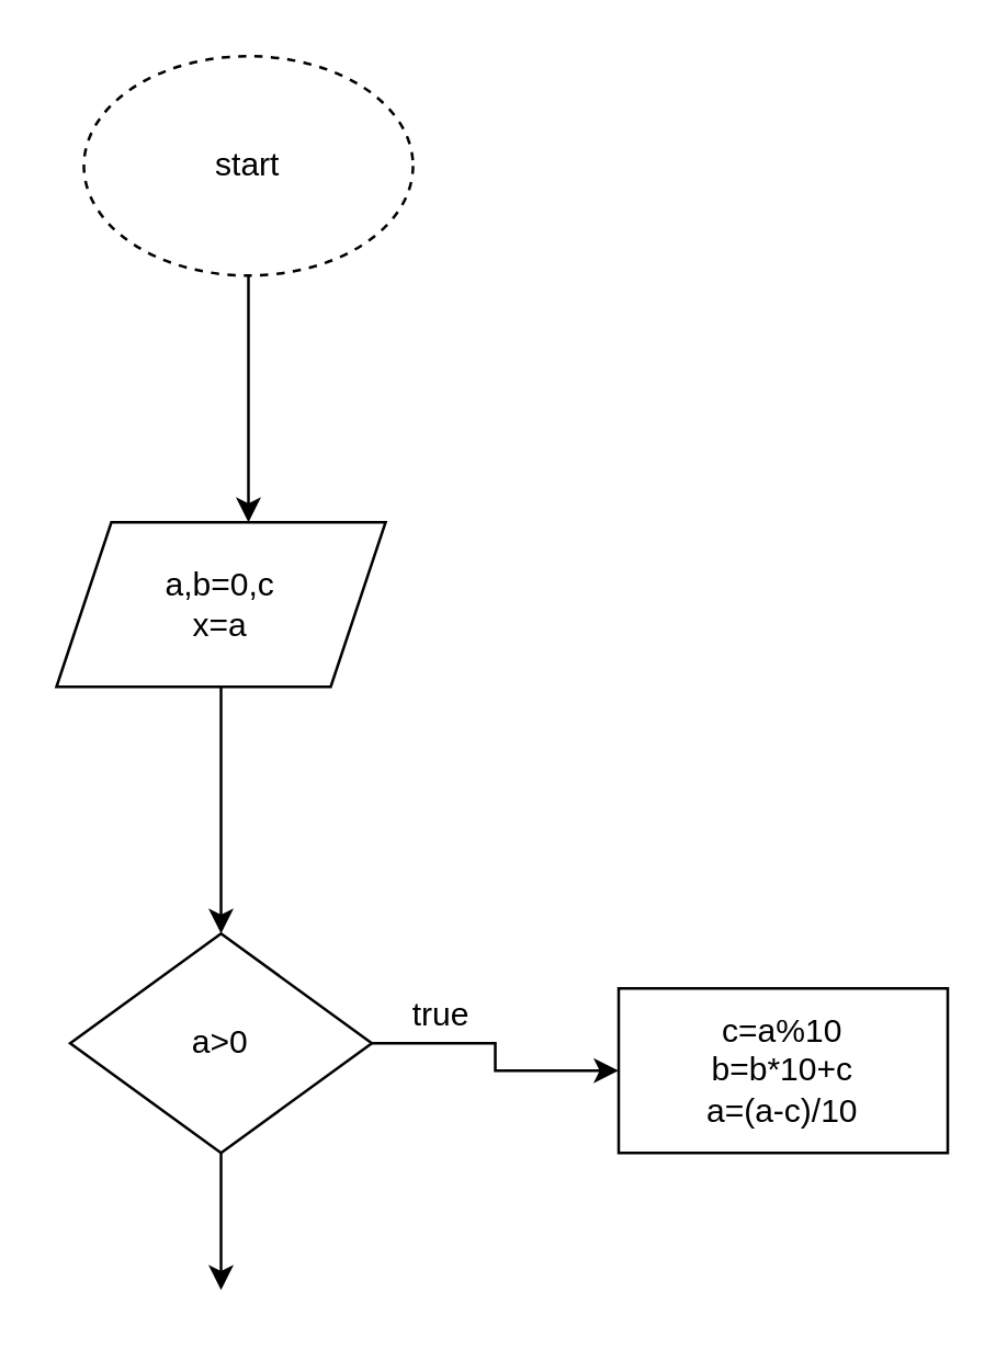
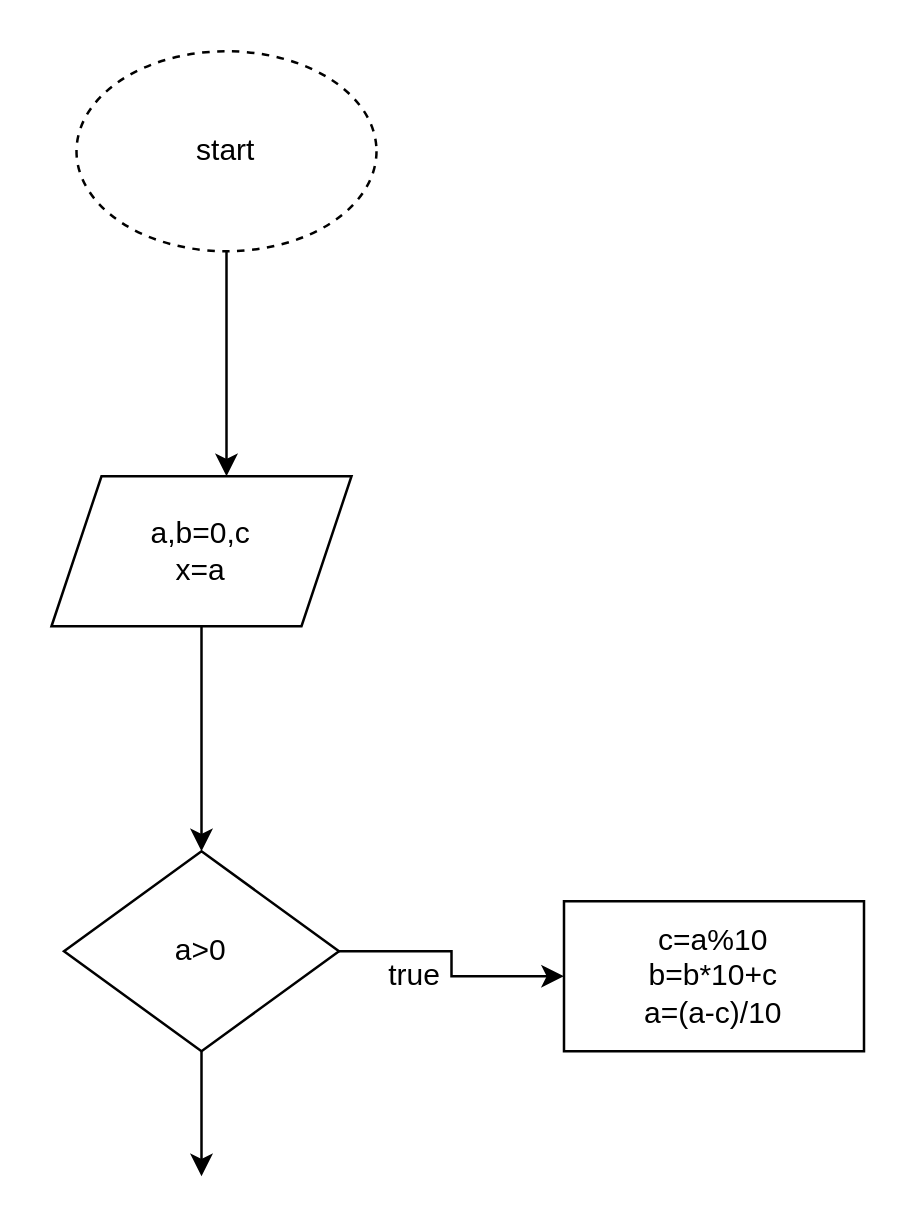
- <mxCell id="10" value="true" style="text;html=1;align=center;verticalAlign=middle;resizable=0;points=[];autosize=1;strokeColor=none;" vertex="1" parent="1"><mxGeometry x="140" y="360" width="40" height="20" as="geometry" /></mxCell>
+ <mxCell id="10" value="true" style="text;html=1;align=center;verticalAlign=middle;resizable=0;points=[];autosize=1;strokeColor=none;" vertex="1" parent="1"><mxGeometry x="145" y="380" width="40" height="20" as="geometry" /></mxCell>
